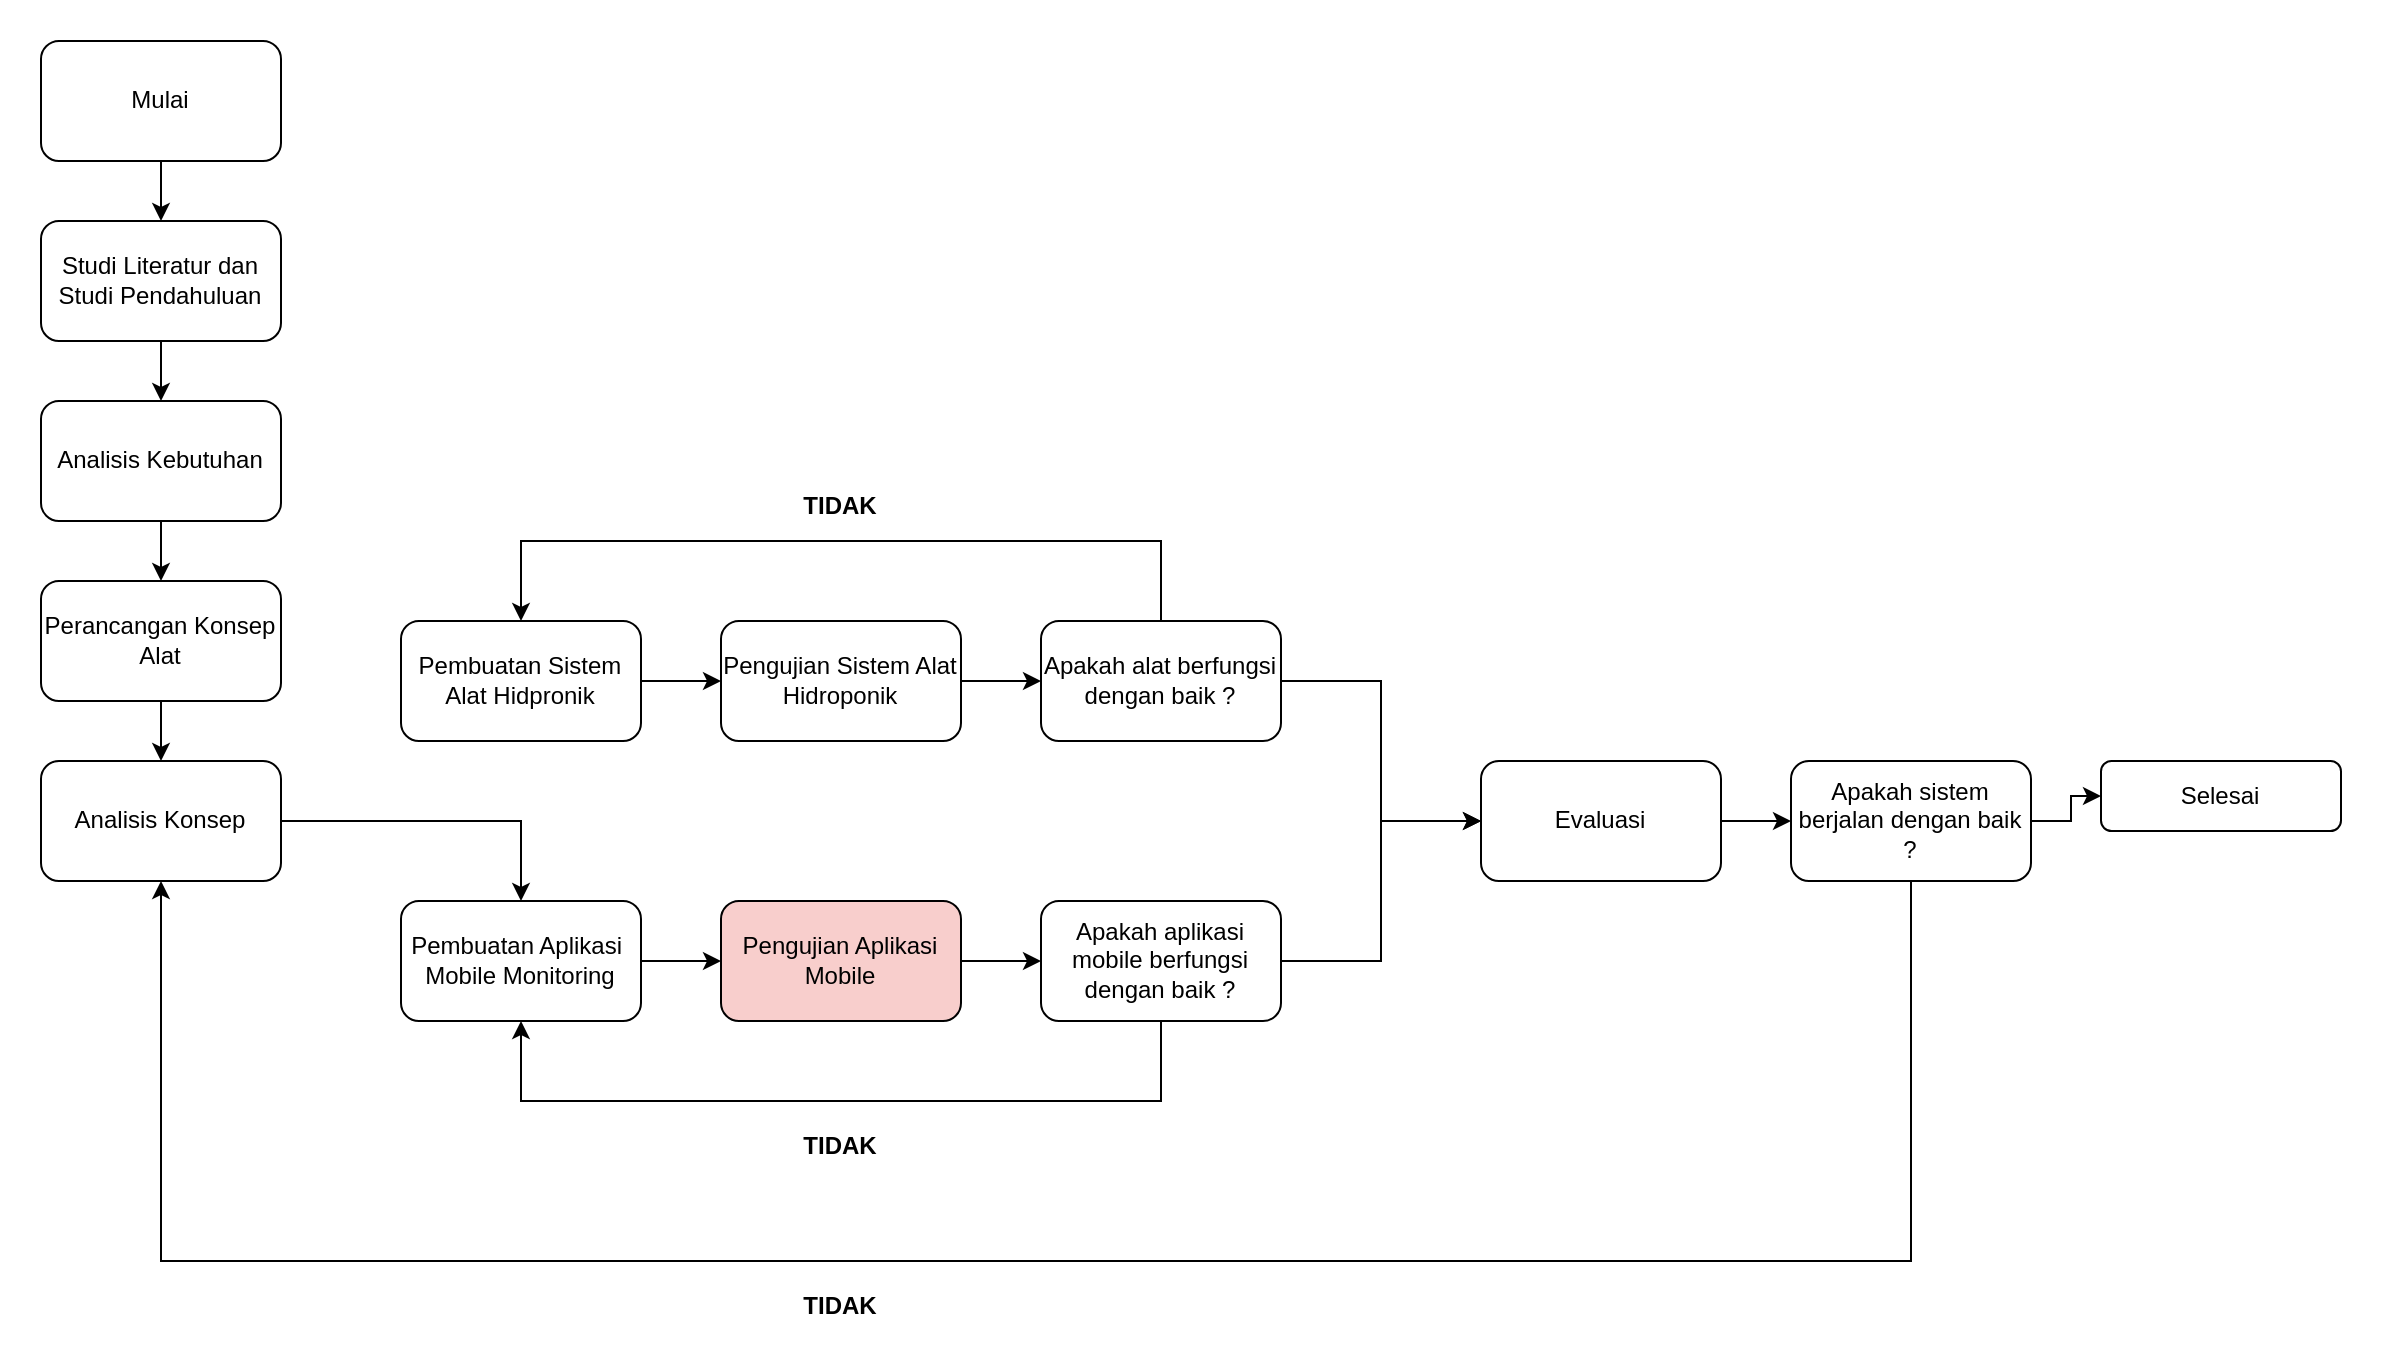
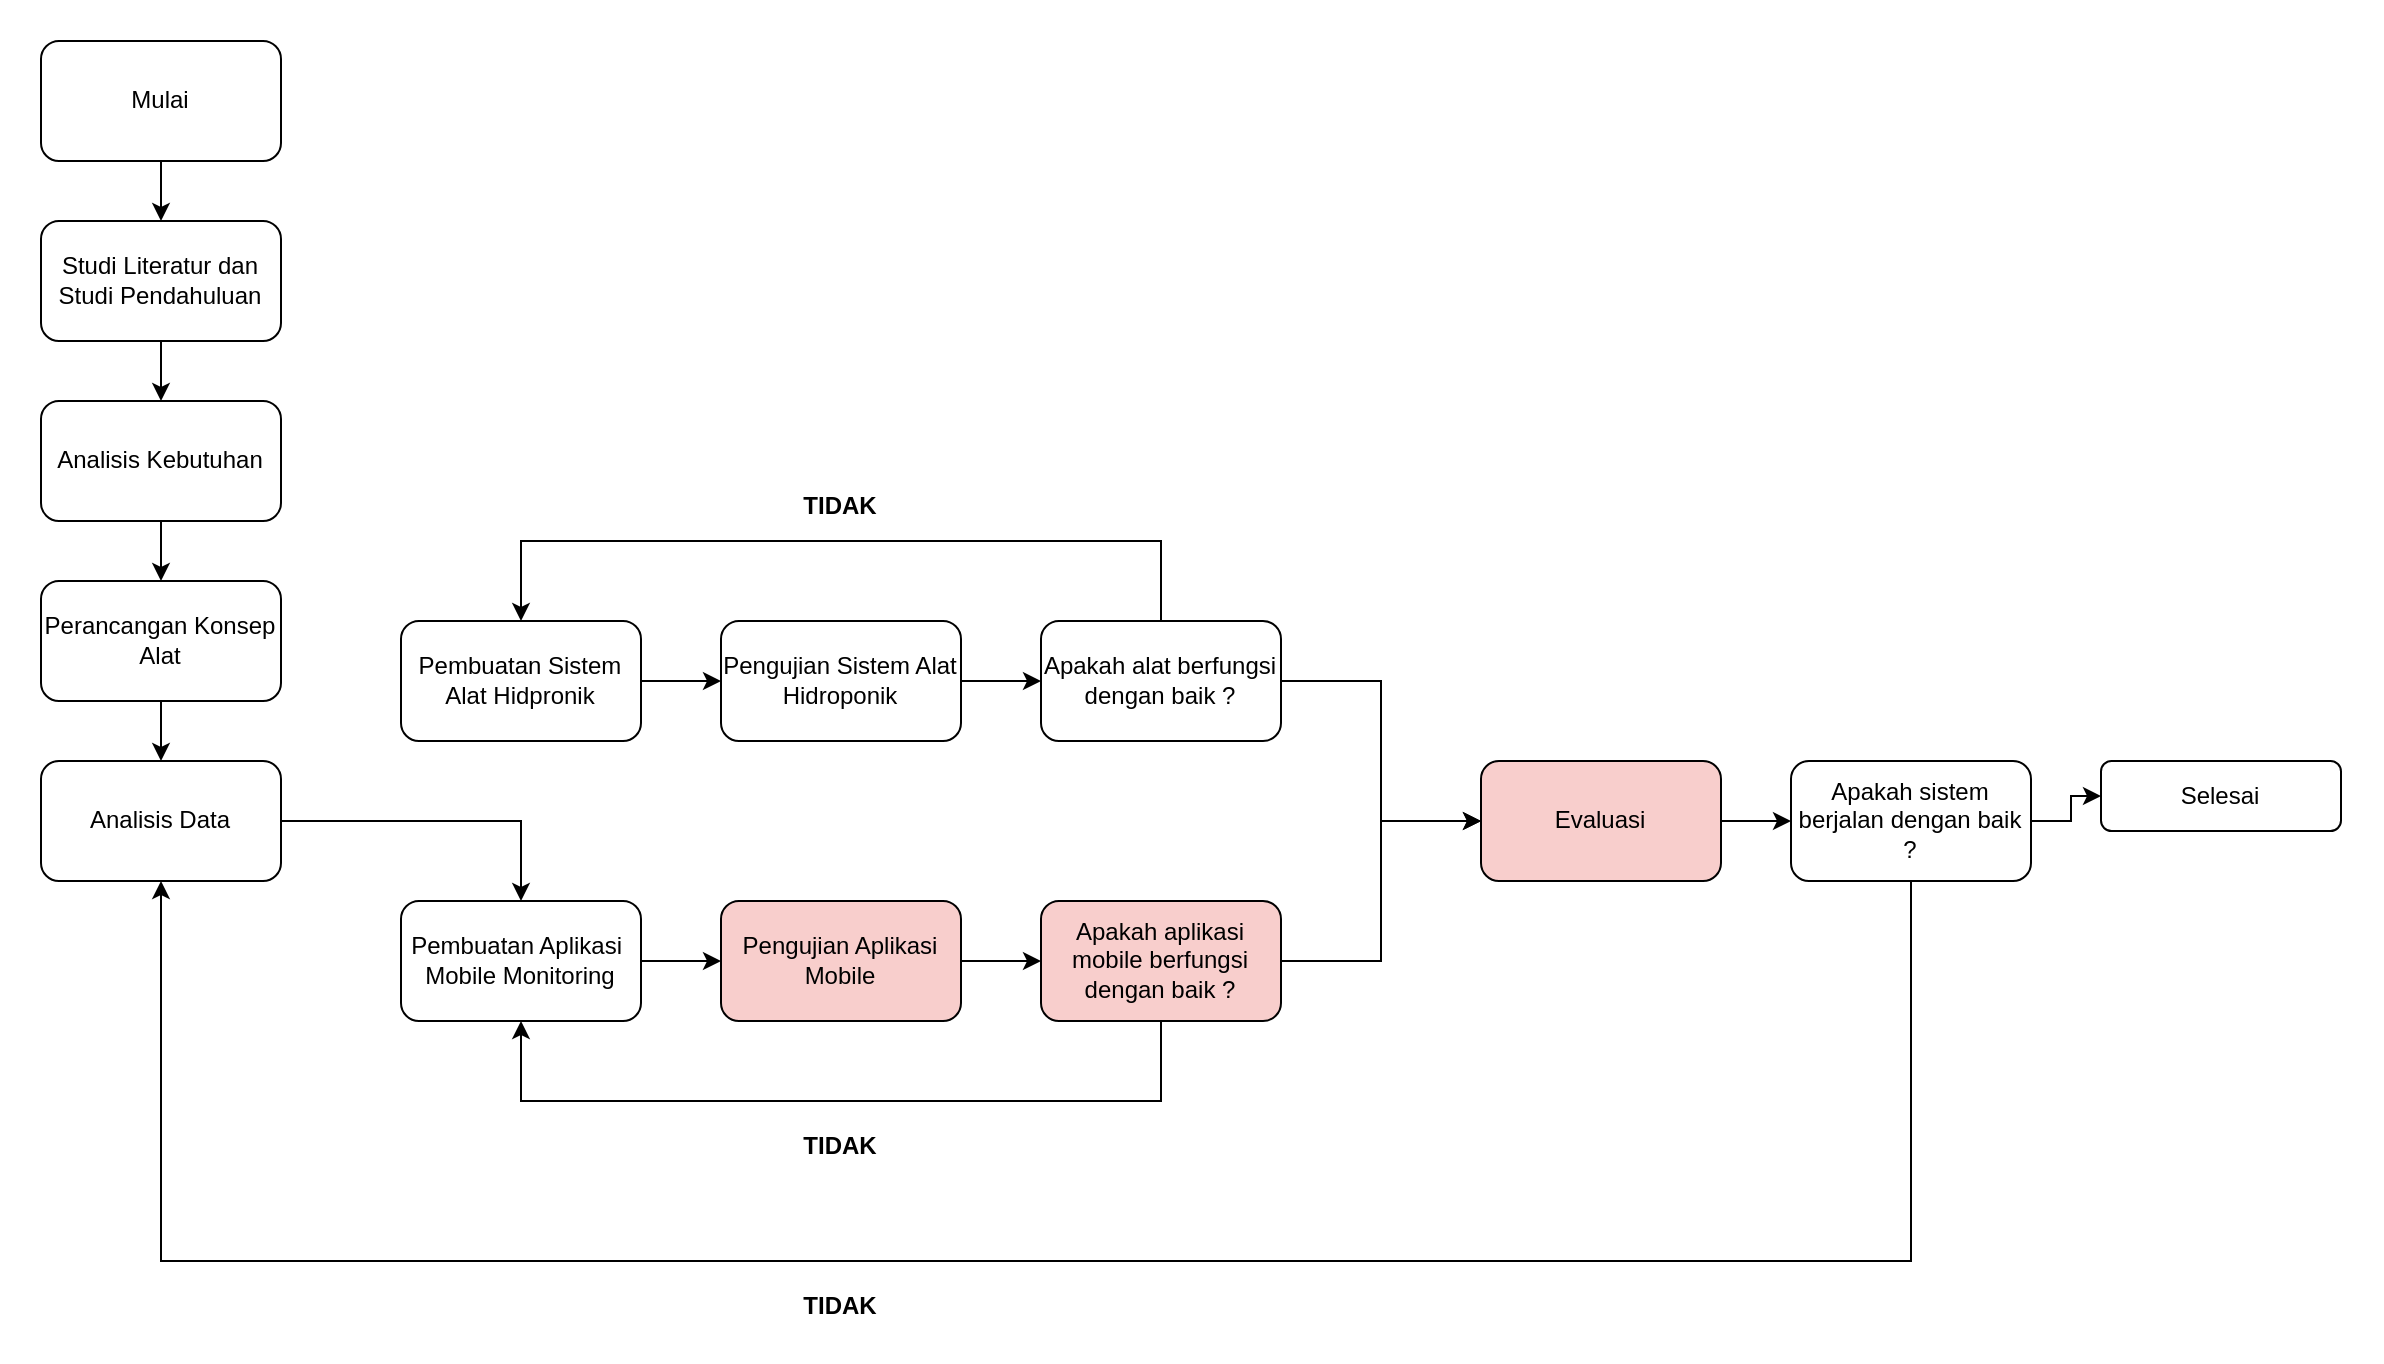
- <mxCell id="11" value="Analisis Konsep" style="whiteSpace=wrap;html=1;rounded=1;" vertex="1" parent="1"><mxGeometry x="20" y="380" width="120" height="60" as="geometry" /></mxCell>
+ <mxCell id="11" value="Analisis Data" style="whiteSpace=wrap;html=1;rounded=1;" vertex="1" parent="1"><mxGeometry x="20" y="380" width="120" height="60" as="geometry" /></mxCell>
- <mxCell id="27" value="Evaluasi" style="whiteSpace=wrap;html=1;rounded=1;" vertex="1" parent="1"><mxGeometry x="740" y="380" width="120" height="60" as="geometry" /></mxCell>
+ <mxCell id="27" value="Evaluasi" style="whiteSpace=wrap;html=1;rounded=1;fillColor=#f8cecc;" vertex="1" parent="1"><mxGeometry x="740" y="380" width="120" height="60" as="geometry" /></mxCell>
- <mxCell id="25" value="Apakah aplikasi mobile berfungsi dengan baik ?" style="whiteSpace=wrap;html=1;rounded=1;" vertex="1" parent="1"><mxGeometry x="520" y="450" width="120" height="60" as="geometry" /></mxCell>
+ <mxCell id="25" value="Apakah aplikasi mobile berfungsi dengan baik ?" style="whiteSpace=wrap;html=1;rounded=1;fillColor=#f8cecc;" vertex="1" parent="1"><mxGeometry x="520" y="450" width="120" height="60" as="geometry" /></mxCell>
